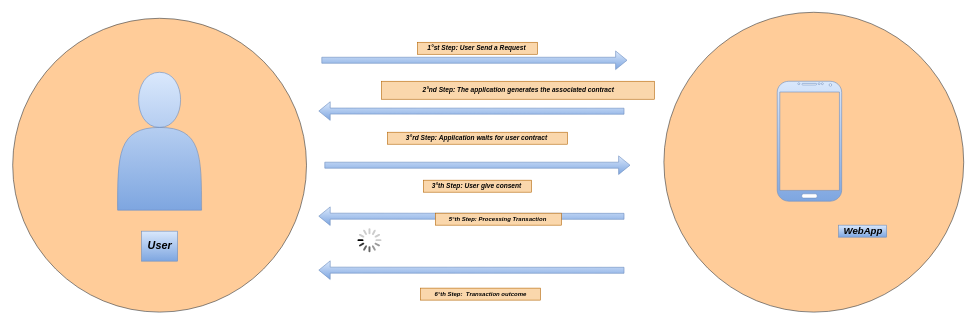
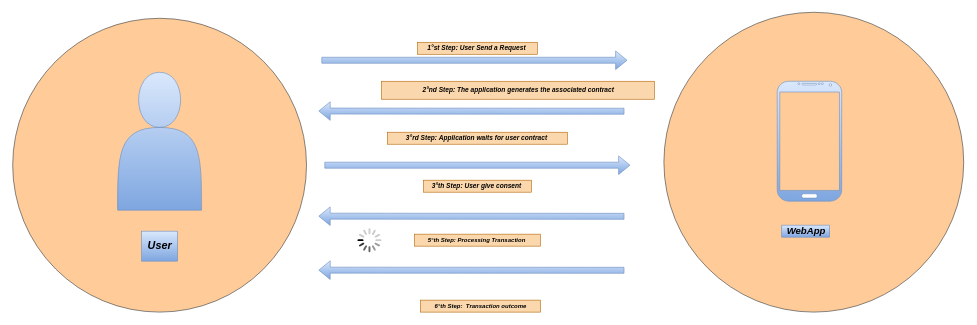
- <mxCell id="19" value="5°th Step: Processing Transaction&amp;nbsp;" style="text;html=1;align=center;verticalAlign=middle;resizable=0;points=[];autosize=1;strokeColor=#b46504;fillColor=#fad7ac;fontSize=10;fontStyle=3" vertex="1" parent="1"><mxGeometry x="725" y="355" width="210" height="20" as="geometry" /></mxCell>
+ <mxCell id="19" value="5°th Step: Processing Transaction&amp;nbsp;" style="text;html=1;align=center;verticalAlign=middle;resizable=0;points=[];autosize=1;strokeColor=#b46504;fillColor=#fad7ac;fontSize=10;fontStyle=3" vertex="1" parent="1"><mxGeometry x="690" y="390" width="210" height="20" as="geometry" /></mxCell>
- <mxCell id="7" value="&lt;b style=&quot;font-size: 16px;&quot;&gt;&lt;i style=&quot;font-size: 16px;&quot;&gt;WebApp&lt;/i&gt;&lt;/b&gt;" style="text;html=1;align=center;verticalAlign=middle;resizable=0;points=[];autosize=1;strokeColor=#6c8ebf;fillColor=#dae8fc;fontSize=16;gradientColor=#7ea6e0;" vertex="1" parent="1"><mxGeometry x="1397.5" y="375" width="80" height="20" as="geometry" /></mxCell>
+ <mxCell id="7" value="&lt;b style=&quot;font-size: 16px;&quot;&gt;&lt;i style=&quot;font-size: 16px;&quot;&gt;WebApp&lt;/i&gt;&lt;/b&gt;" style="text;html=1;align=center;verticalAlign=middle;resizable=0;points=[];autosize=1;strokeColor=#6c8ebf;fillColor=#dae8fc;fontSize=16;gradientColor=#7ea6e0;" vertex="1" parent="1"><mxGeometry x="1302.5" y="375" width="80" height="20" as="geometry" /></mxCell>
- <mxCell id="22" value="&lt;b&gt;&lt;i&gt;6°th Step: &amp;nbsp;Transaction outcome&lt;/i&gt;&lt;/b&gt;" style="text;html=1;align=center;verticalAlign=middle;resizable=0;points=[];autosize=1;strokeColor=#b46504;fillColor=#fad7ac;fontSize=10;" vertex="1" parent="1"><mxGeometry x="700" y="480" width="200" height="20" as="geometry" /></mxCell>
+ <mxCell id="22" value="&lt;b&gt;&lt;i&gt;6°th Step: &amp;nbsp;Transaction outcome&lt;/i&gt;&lt;/b&gt;" style="text;html=1;align=center;verticalAlign=middle;resizable=0;points=[];autosize=1;strokeColor=#b46504;fillColor=#fad7ac;fontSize=10;" vertex="1" parent="1"><mxGeometry x="700" y="500" width="200" height="20" as="geometry" /></mxCell>
